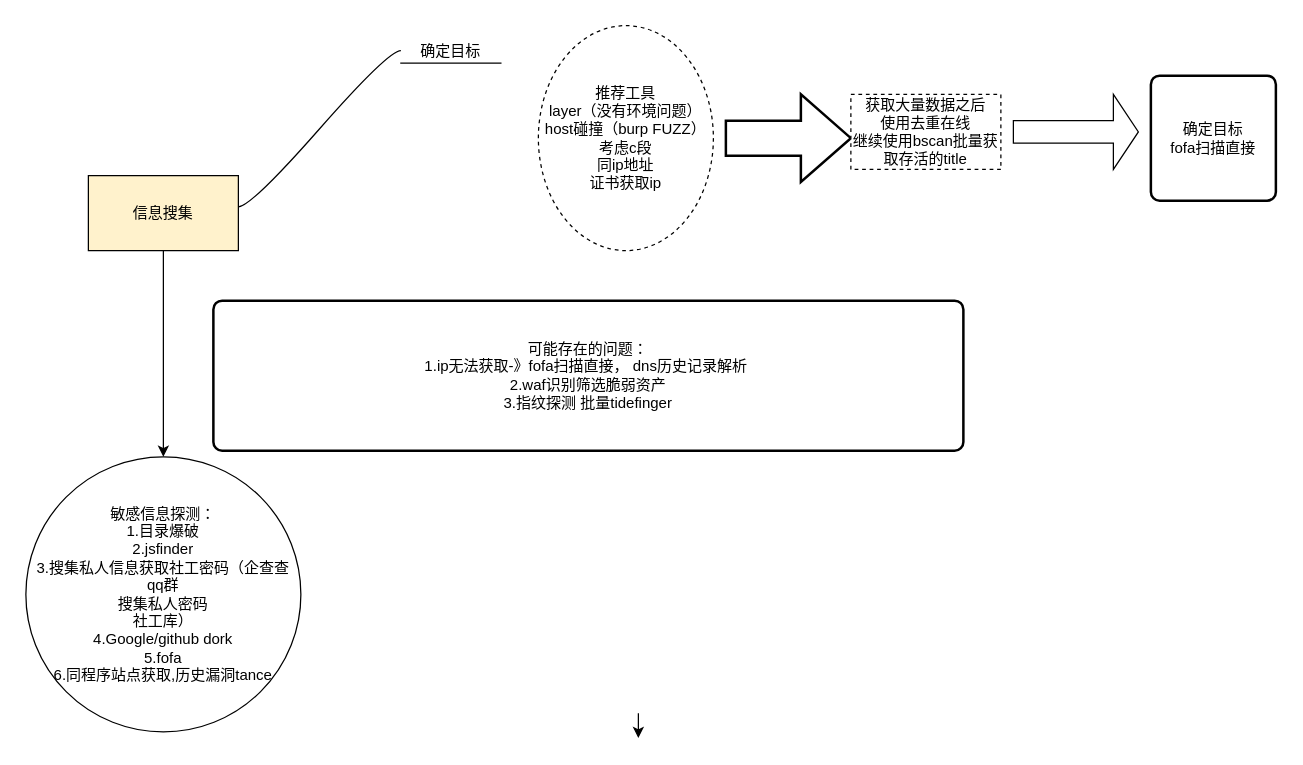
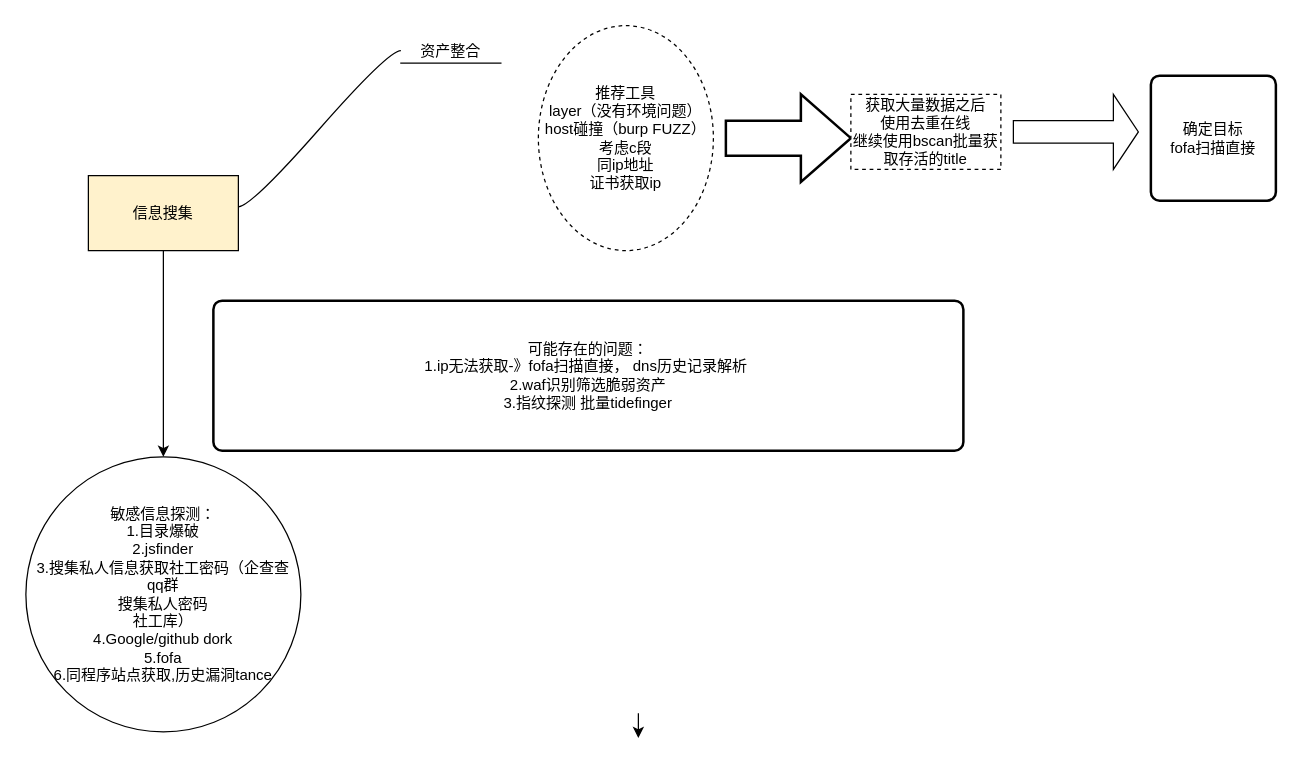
- <mxCell id="3" value="确定目标" style="whiteSpace=wrap;html=1;shape=partialRectangle;top=0;left=0;bottom=1;right=0;points=[[0,1],[1,1]];fillColor=none;align=center;verticalAlign=bottom;routingCenterY=0.5;snapToPoint=1;recursiveResize=0;autosize=1;treeFolding=1;treeMoving=1;newEdgeStyle={&quot;edgeStyle&quot;:&quot;entityRelationEdgeStyle&quot;,&quot;startArrow&quot;:&quot;none&quot;,&quot;endArrow&quot;:&quot;none&quot;,&quot;segment&quot;:10,&quot;curved&quot;:1};" parent="1" vertex="1"><mxGeometry x="320" y="30" width="80" height="20" as="geometry" /></mxCell>
+ <mxCell id="3" value="资产整合" style="whiteSpace=wrap;html=1;shape=partialRectangle;top=0;left=0;bottom=1;right=0;points=[[0,1],[1,1]];fillColor=none;align=center;verticalAlign=bottom;routingCenterY=0.5;snapToPoint=1;recursiveResize=0;autosize=1;treeFolding=1;treeMoving=1;newEdgeStyle={&quot;edgeStyle&quot;:&quot;entityRelationEdgeStyle&quot;,&quot;startArrow&quot;:&quot;none&quot;,&quot;endArrow&quot;:&quot;none&quot;,&quot;segment&quot;:10,&quot;curved&quot;:1};" parent="1" vertex="1"><mxGeometry x="320" y="30" width="80" height="20" as="geometry" /></mxCell>
